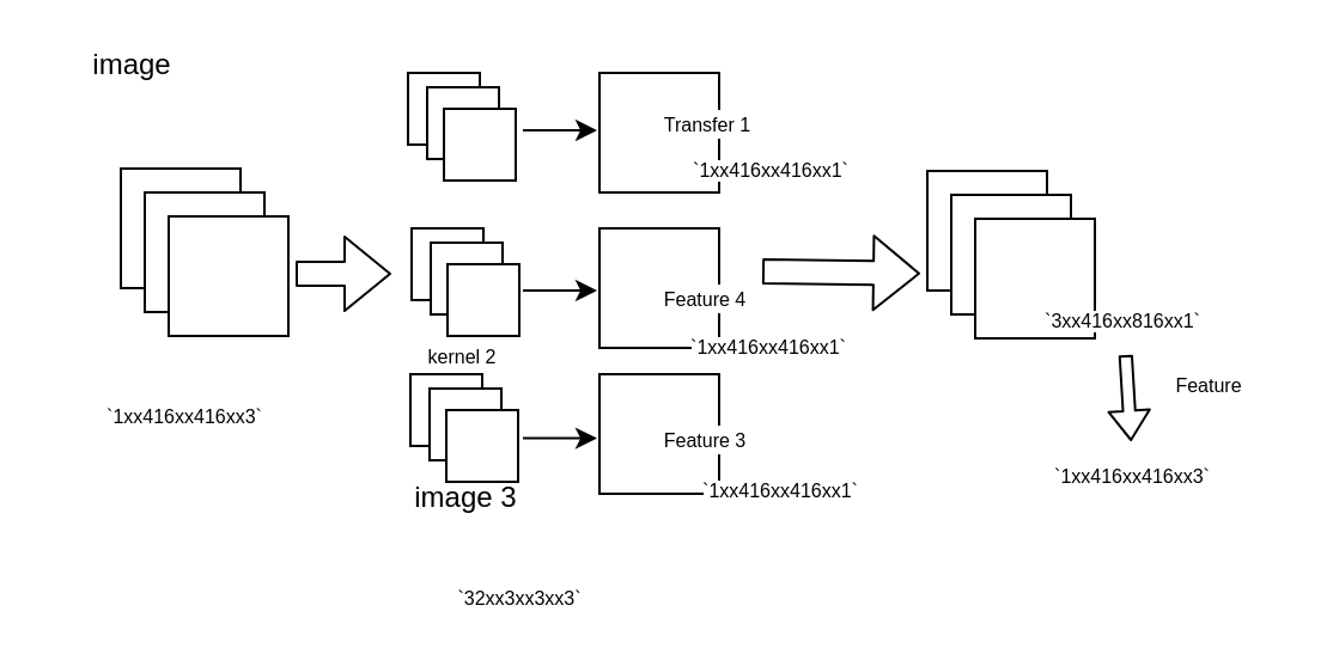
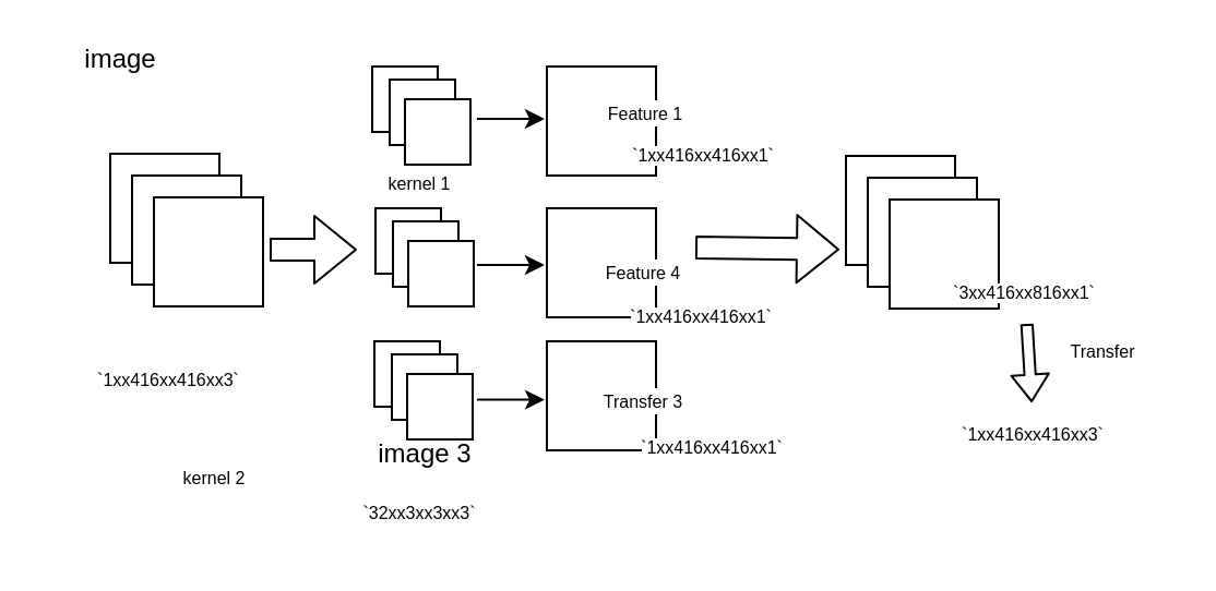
- <mxCell id="24" value="&lt;span style=&quot;font-size: 8px;&quot;&gt;Transfer 1&lt;/span&gt;" style="text;html=1;strokeColor=none;fillColor=none;align=center;verticalAlign=middle;whiteSpace=wrap;rounded=0;sketch=0;fontSize=10;fontColor=default;labelBackgroundColor=default;labelBorderColor=none;spacing=2;" vertex="1" parent="1"><mxGeometry x="262" y="43" width="67" height="16" as="geometry" /></mxCell>
+ <mxCell id="24" value="&lt;span style=&quot;font-size: 8px;&quot;&gt;Feature 1&lt;/span&gt;" style="text;html=1;strokeColor=none;fillColor=none;align=center;verticalAlign=middle;whiteSpace=wrap;rounded=0;sketch=0;fontSize=10;fontColor=default;labelBackgroundColor=default;labelBorderColor=none;spacing=2;" vertex="1" parent="1"><mxGeometry x="262" y="43" width="67" height="16" as="geometry" /></mxCell>
+ <mxCell id="23" value="&lt;font style=&quot;font-size: 8px;&quot;&gt;&lt;font style=&quot;&quot;&gt;kernel&lt;/font&gt; 1&lt;/font&gt;" style="text;html=1;strokeColor=none;fillColor=none;align=center;verticalAlign=middle;whiteSpace=wrap;rounded=0;sketch=0;fontSize=10;fontColor=default;labelBackgroundColor=default;labelBorderColor=none;spacing=2;" vertex="1" parent="1"><mxGeometry x="166.5" y="75" width="50" height="16" as="geometry" /></mxCell>
- <mxCell id="22" value="&lt;span style=&quot;font-size: 8px;&quot;&gt;kernel 2&lt;/span&gt;" style="text;html=1;strokeColor=none;fillColor=none;align=center;verticalAlign=middle;whiteSpace=wrap;rounded=0;sketch=0;fontSize=10;fontColor=default;labelBackgroundColor=default;labelBorderColor=none;spacing=2;" vertex="1" parent="1"><mxGeometry x="168" y="140" width="50" height="16" as="geometry" /></mxCell>
+ <mxCell id="22" value="&lt;span style=&quot;font-size: 8px;&quot;&gt;kernel 2&lt;/span&gt;" style="text;html=1;strokeColor=none;fillColor=none;align=center;verticalAlign=middle;whiteSpace=wrap;rounded=0;sketch=0;fontSize=10;fontColor=default;labelBackgroundColor=default;labelBorderColor=none;spacing=2;" vertex="1" parent="1"><mxGeometry x="73" y="210" width="50" height="16" as="geometry" /></mxCell>
- <mxCell id="40" value="Feature" style="text;html=1;strokeColor=none;fillColor=none;align=center;verticalAlign=middle;whiteSpace=wrap;rounded=0;labelBackgroundColor=default;labelBorderColor=none;sketch=0;fontSize=8;fontColor=default;" vertex="1" parent="1"><mxGeometry x="475" y="146" width="60" height="30" as="geometry" /></mxCell>
+ <mxCell id="40" value="Transfer" style="text;html=1;strokeColor=none;fillColor=none;align=center;verticalAlign=middle;whiteSpace=wrap;rounded=0;labelBackgroundColor=default;labelBorderColor=none;sketch=0;fontSize=8;fontColor=default;" vertex="1" parent="1"><mxGeometry x="475" y="146" width="60" height="30" as="geometry" /></mxCell>
- <mxCell id="26" value="&lt;span style=&quot;font-size: 8px;&quot;&gt;Feature 3&lt;/span&gt;" style="text;html=1;strokeColor=none;fillColor=none;align=center;verticalAlign=middle;whiteSpace=wrap;rounded=0;sketch=0;fontSize=10;fontColor=default;labelBackgroundColor=default;labelBorderColor=none;spacing=2;" vertex="1" parent="1"><mxGeometry x="261" y="175" width="67" height="16" as="geometry" /></mxCell>
+ <mxCell id="26" value="&lt;span style=&quot;font-size: 8px;&quot;&gt;Transfer 3&lt;/span&gt;" style="text;html=1;strokeColor=none;fillColor=none;align=center;verticalAlign=middle;whiteSpace=wrap;rounded=0;sketch=0;fontSize=10;fontColor=default;labelBackgroundColor=default;labelBorderColor=none;spacing=2;" vertex="1" parent="1"><mxGeometry x="261" y="175" width="67" height="16" as="geometry" /></mxCell>
- <mxCell id="33" value="`32xx3xx3xx3`" style="text;html=1;strokeColor=none;fillColor=none;align=center;verticalAlign=middle;whiteSpace=wrap;rounded=0;labelBackgroundColor=default;labelBorderColor=none;sketch=0;fontSize=8;fontColor=default;" vertex="1" parent="1"><mxGeometry x="159.5" y="235" width="114" height="29" as="geometry" /></mxCell>
+ <mxCell id="33" value="`32xx3xx3xx3`" style="text;html=1;strokeColor=none;fillColor=none;align=center;verticalAlign=middle;whiteSpace=wrap;rounded=0;labelBackgroundColor=default;labelBorderColor=none;sketch=0;fontSize=8;fontColor=default;" vertex="1" parent="1"><mxGeometry x="134.5" y="220" width="114" height="29" as="geometry" /></mxCell>
